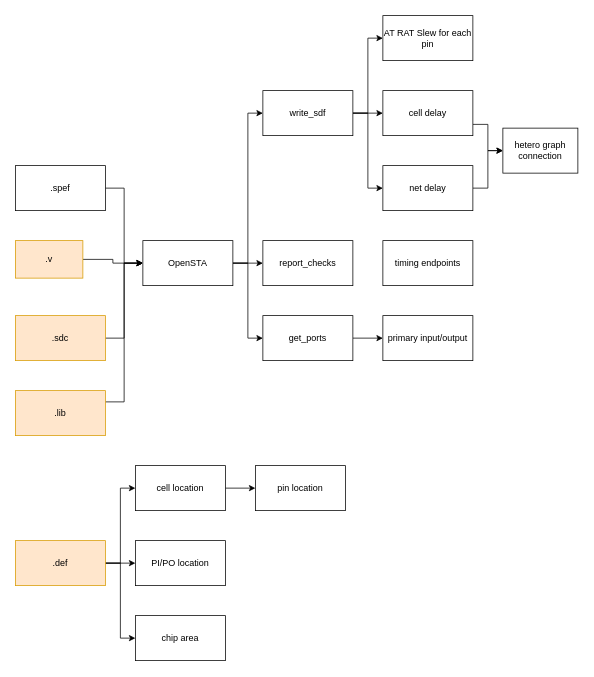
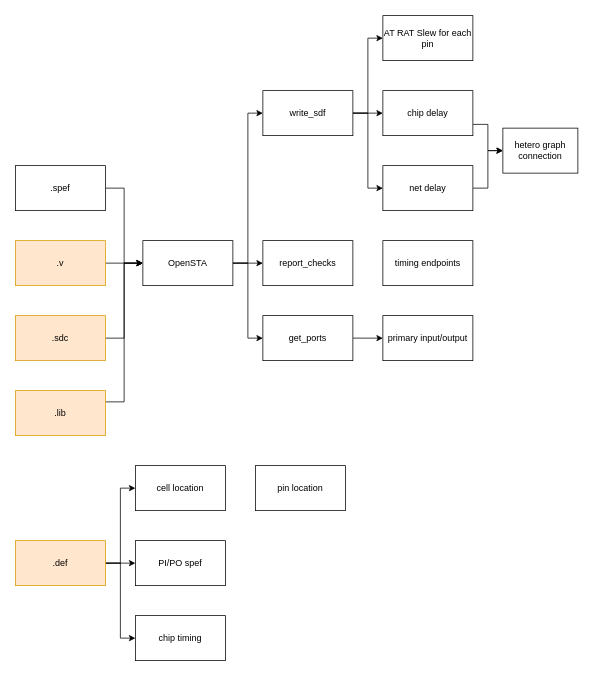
- <mxCell id="8" value="cell delay" style="rounded=0;whiteSpace=wrap;html=1;" parent="1" vertex="1"><mxGeometry x="510" y="120" width="120" height="60" as="geometry" /></mxCell>
+ <mxCell id="8" value="chip delay" style="rounded=0;whiteSpace=wrap;html=1;" parent="1" vertex="1"><mxGeometry x="510" y="120" width="120" height="60" as="geometry" /></mxCell>
- <mxCell id="33" value=".v" style="rounded=0;whiteSpace=wrap;html=1;fillColor=#ffe6cc;strokeColor=#d79b00;" parent="1" vertex="1"><mxGeometry x="20" y="320" width="90" height="50" as="geometry" /></mxCell>
+ <mxCell id="33" value=".v" style="rounded=0;whiteSpace=wrap;html=1;fillColor=#ffe6cc;strokeColor=#d79b00;" parent="1" vertex="1"><mxGeometry x="20" y="320" width="120" height="60" as="geometry" /></mxCell>
- <mxCell id="25" style="edgeStyle=orthogonalEdgeStyle;rounded=0;orthogonalLoop=1;jettySize=auto;html=1;exitX=1;exitY=0.5;exitDx=0;exitDy=0;entryX=0;entryY=0.5;entryDx=0;entryDy=0;" parent="1" source="26" target="28" edge="1"><mxGeometry relative="1" as="geometry" /></mxCell>
- <mxCell id="27" value="PI/PO location" style="rounded=0;whiteSpace=wrap;html=1;" parent="1" vertex="1"><mxGeometry x="180" y="720" width="120" height="60" as="geometry" /></mxCell>
+ <mxCell id="27" value="PI/PO spef" style="rounded=0;whiteSpace=wrap;html=1;" parent="1" vertex="1"><mxGeometry x="180" y="720" width="120" height="60" as="geometry" /></mxCell>
- <mxCell id="29" value="chip area" style="rounded=0;whiteSpace=wrap;html=1;" parent="1" vertex="1"><mxGeometry x="180" y="820" width="120" height="60" as="geometry" /></mxCell>
+ <mxCell id="29" value="chip timing" style="rounded=0;whiteSpace=wrap;html=1;" parent="1" vertex="1"><mxGeometry x="180" y="820" width="120" height="60" as="geometry" /></mxCell>
